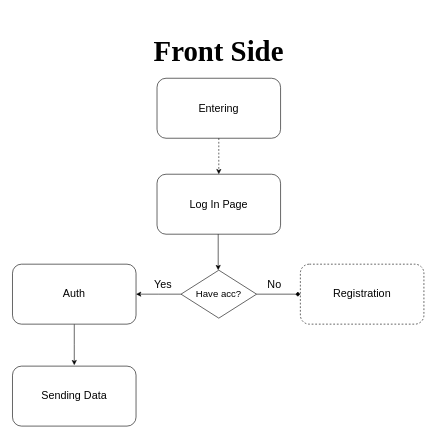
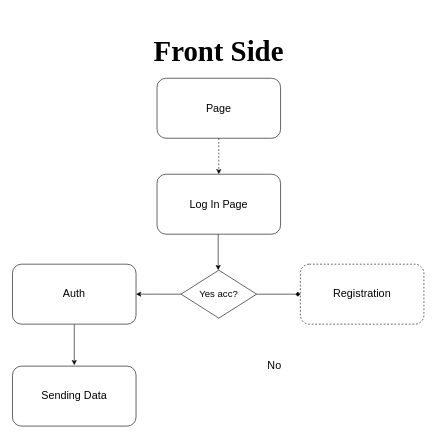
- <mxCell id="3" value="&lt;font style=&quot;font-size: 18px;&quot;&gt;Entering&lt;/font&gt;" style="rounded=1;whiteSpace=wrap;html=1;labelBackgroundColor=none;" vertex="1" parent="1"><mxGeometry x="261" y="130" width="206" height="100" as="geometry" /></mxCell>
+ <mxCell id="3" value="&lt;font style=&quot;font-size: 18px;&quot;&gt;Page&lt;/font&gt;" style="rounded=1;whiteSpace=wrap;html=1;labelBackgroundColor=none;" vertex="1" parent="1"><mxGeometry x="261" y="130" width="206" height="100" as="geometry" /></mxCell>
- <mxCell id="11" value="&lt;font style=&quot;font-size: 18px;&quot;&gt;Yes&lt;br&gt;&lt;/font&gt;" style="text;html=1;align=center;verticalAlign=middle;whiteSpace=wrap;rounded=0;" vertex="1" parent="1"><mxGeometry x="241" y="460" width="60" height="30" as="geometry" /></mxCell>
- <mxCell id="14" value="&lt;font style=&quot;font-size: 18px;&quot;&gt;No&lt;/font&gt;" style="text;html=1;align=center;verticalAlign=middle;whiteSpace=wrap;rounded=0;" vertex="1" parent="1"><mxGeometry x="427" y="460" width="60" height="30" as="geometry" /></mxCell>
+ <mxCell id="14" value="&lt;font style=&quot;font-size: 18px;&quot;&gt;No&lt;/font&gt;" style="text;html=1;align=center;verticalAlign=middle;whiteSpace=wrap;rounded=0;" vertex="1" parent="1"><mxGeometry x="427" y="595" width="60" height="30" as="geometry" /></mxCell>
- <mxCell id="7" value="&lt;div&gt;&lt;font size=&quot;3&quot;&gt;Have acc?&lt;/font&gt;&lt;/div&gt;" style="rhombus;whiteSpace=wrap;html=1;" vertex="1" parent="1"><mxGeometry x="301" y="450" width="126" height="80" as="geometry" /></mxCell>
+ <mxCell id="7" value="&lt;div&gt;&lt;font size=&quot;3&quot;&gt;Yes acc?&lt;/font&gt;&lt;/div&gt;" style="rhombus;whiteSpace=wrap;html=1;" vertex="1" parent="1"><mxGeometry x="301" y="450" width="126" height="80" as="geometry" /></mxCell>
